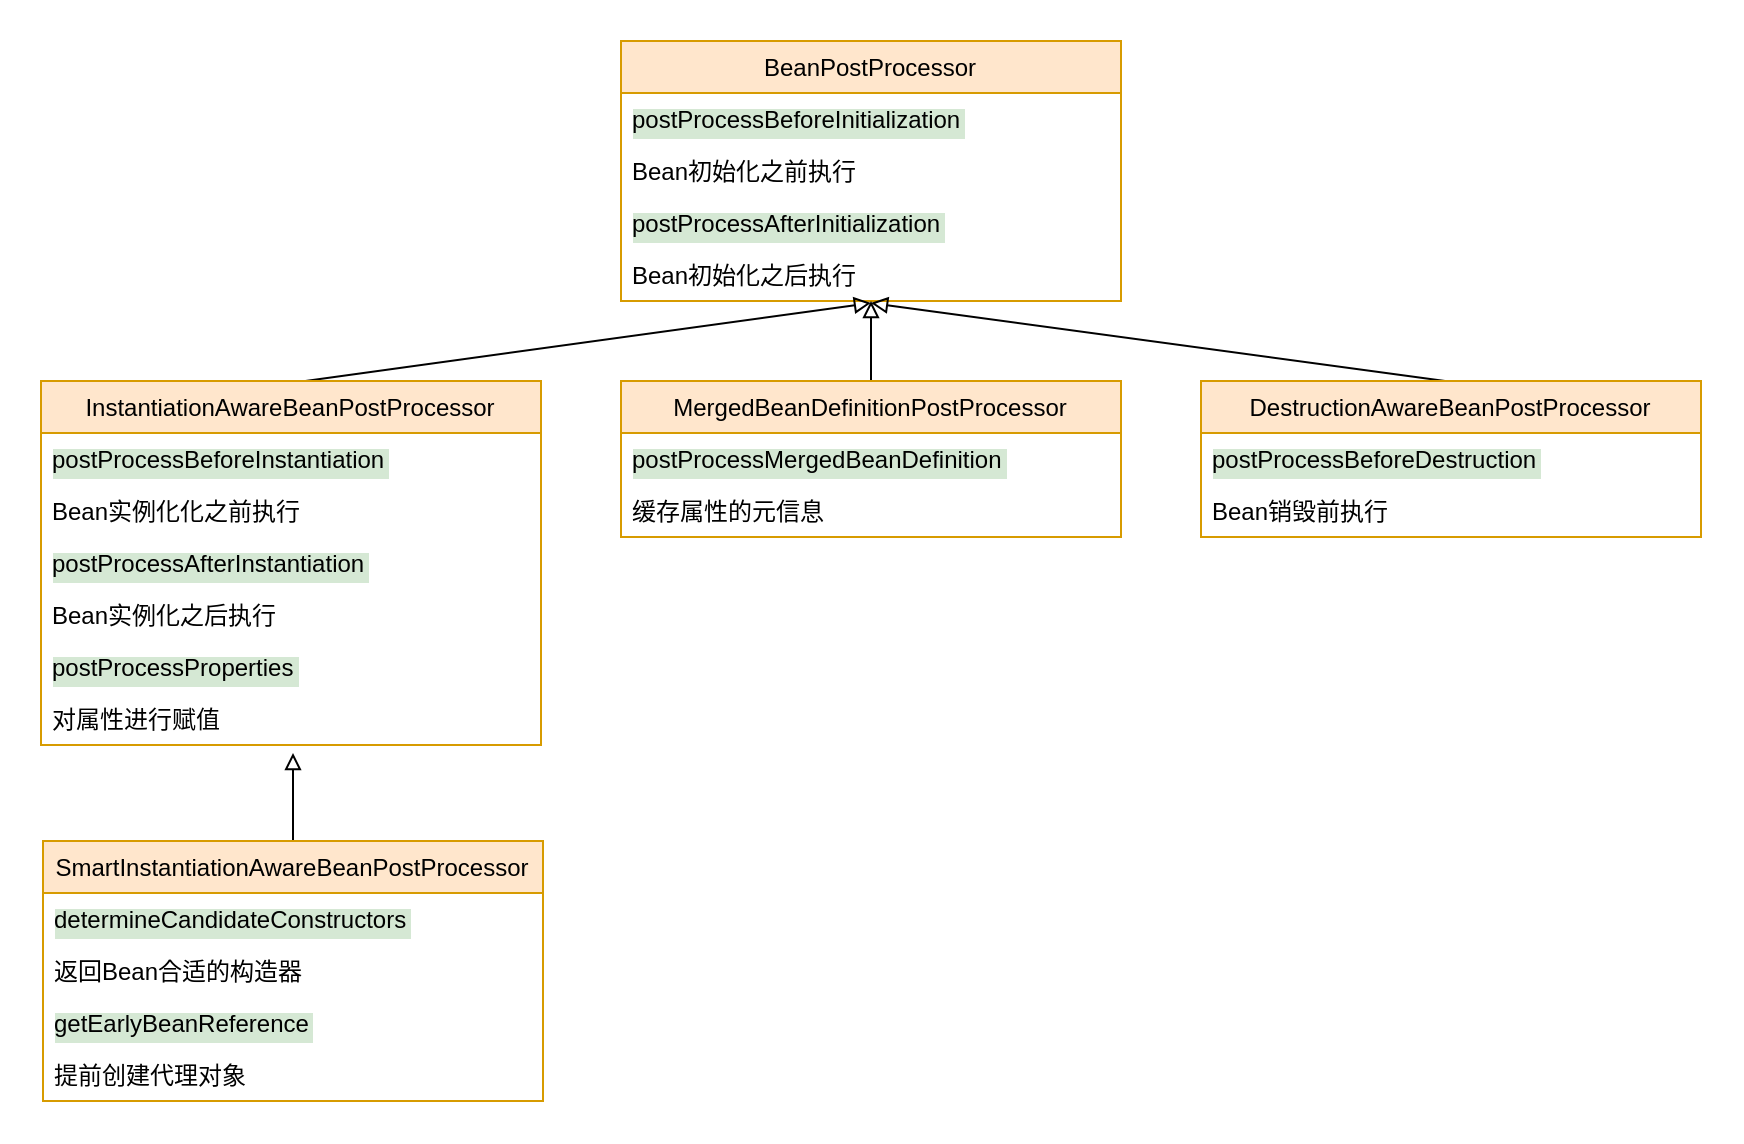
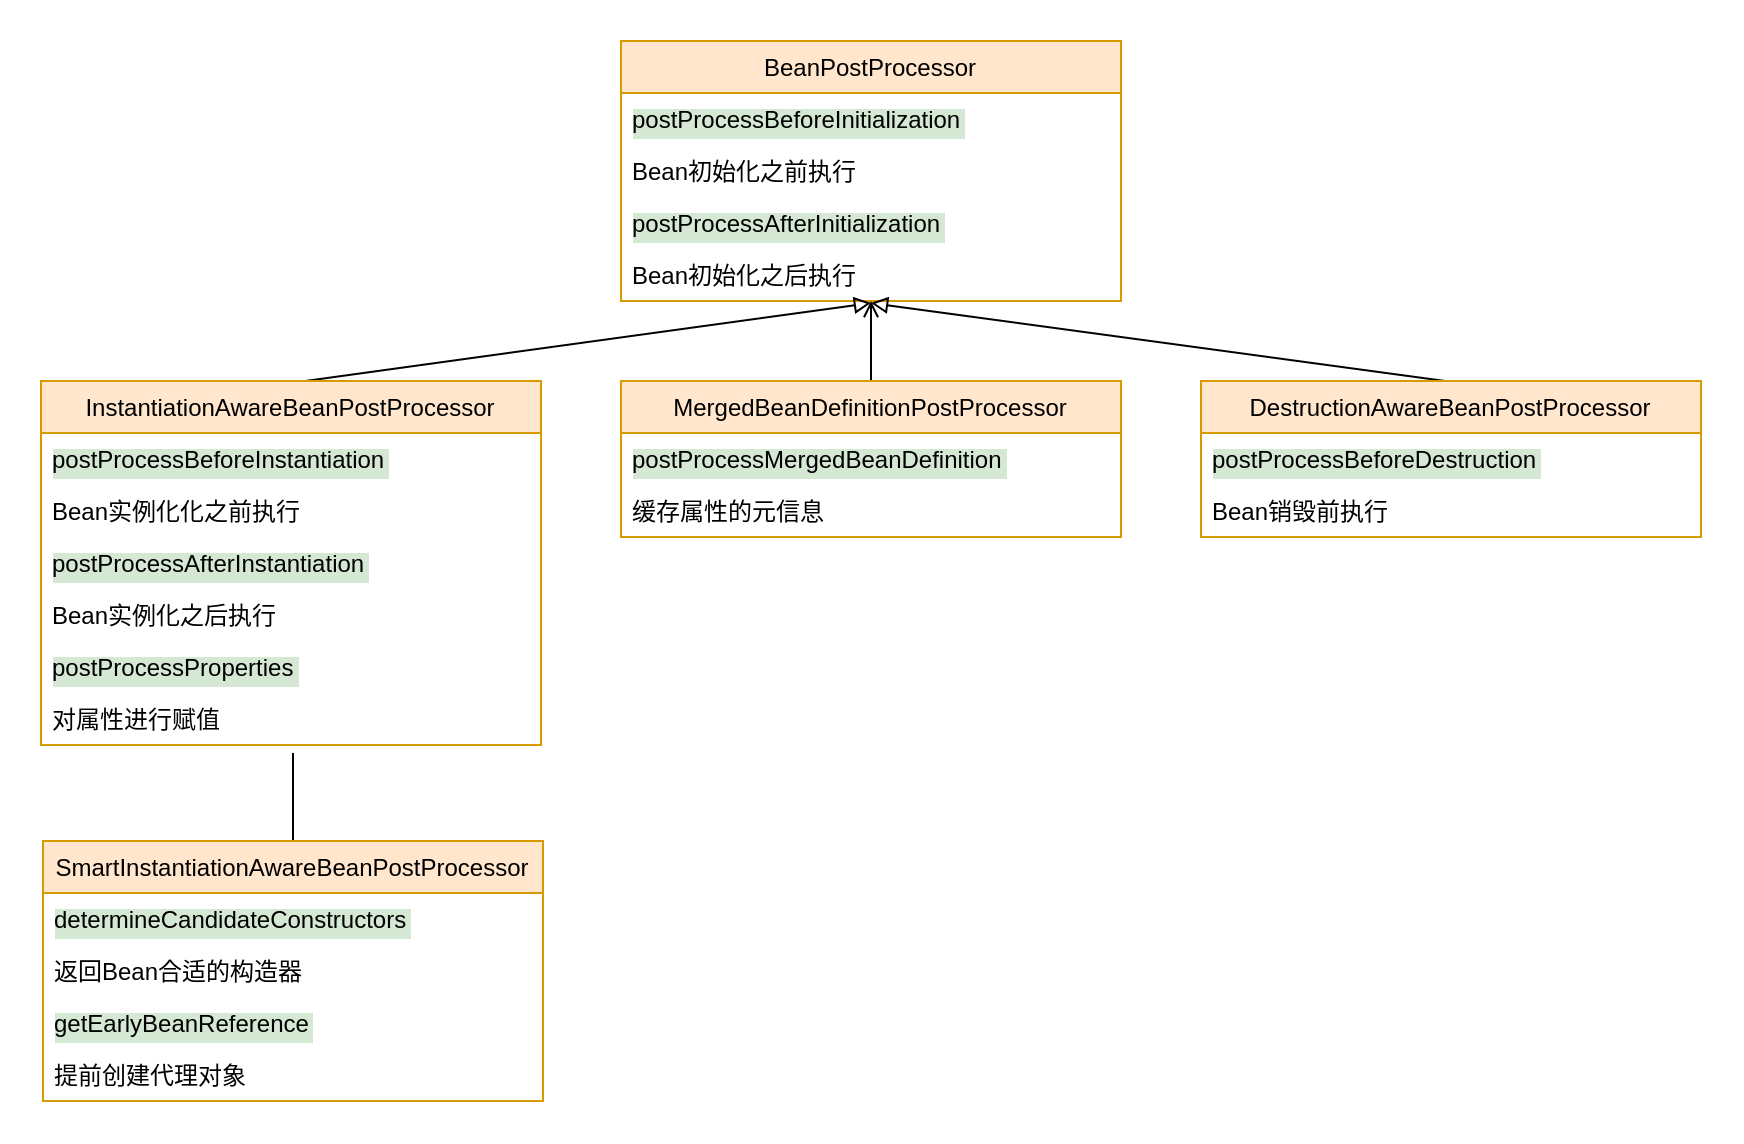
- <mxCell id="11" value="" style="edgeStyle=none;rounded=0;orthogonalLoop=1;jettySize=auto;html=1;fontColor=#000000;endArrow=block;endFill=0;" edge="1" parent="1" source="12" target="6"><mxGeometry relative="1" as="geometry" /></mxCell>
+ <mxCell id="11" value="" style="edgeStyle=none;rounded=0;orthogonalLoop=1;jettySize=auto;html=1;fontColor=#000000;endArrow=open;endFill=0;" edge="1" parent="1" source="12" target="6"><mxGeometry relative="1" as="geometry" /></mxCell>
- <mxCell id="23" style="edgeStyle=none;rounded=0;orthogonalLoop=1;jettySize=auto;html=1;exitX=0.5;exitY=0;exitDx=0;exitDy=0;entryX=0.504;entryY=1.154;entryDx=0;entryDy=0;entryPerimeter=0;fontColor=#000000;endArrow=block;endFill=0;" edge="1" parent="1" source="24" target="22"><mxGeometry relative="1" as="geometry" /></mxCell>
+ <mxCell id="23" style="edgeStyle=none;rounded=0;orthogonalLoop=1;jettySize=auto;html=1;exitX=0.5;exitY=0;exitDx=0;exitDy=0;entryX=0.504;entryY=1.154;entryDx=0;entryDy=0;entryPerimeter=0;fontColor=#000000;endArrow=none;endFill=0;" edge="1" parent="1" source="24" target="22"><mxGeometry relative="1" as="geometry" /></mxCell>
